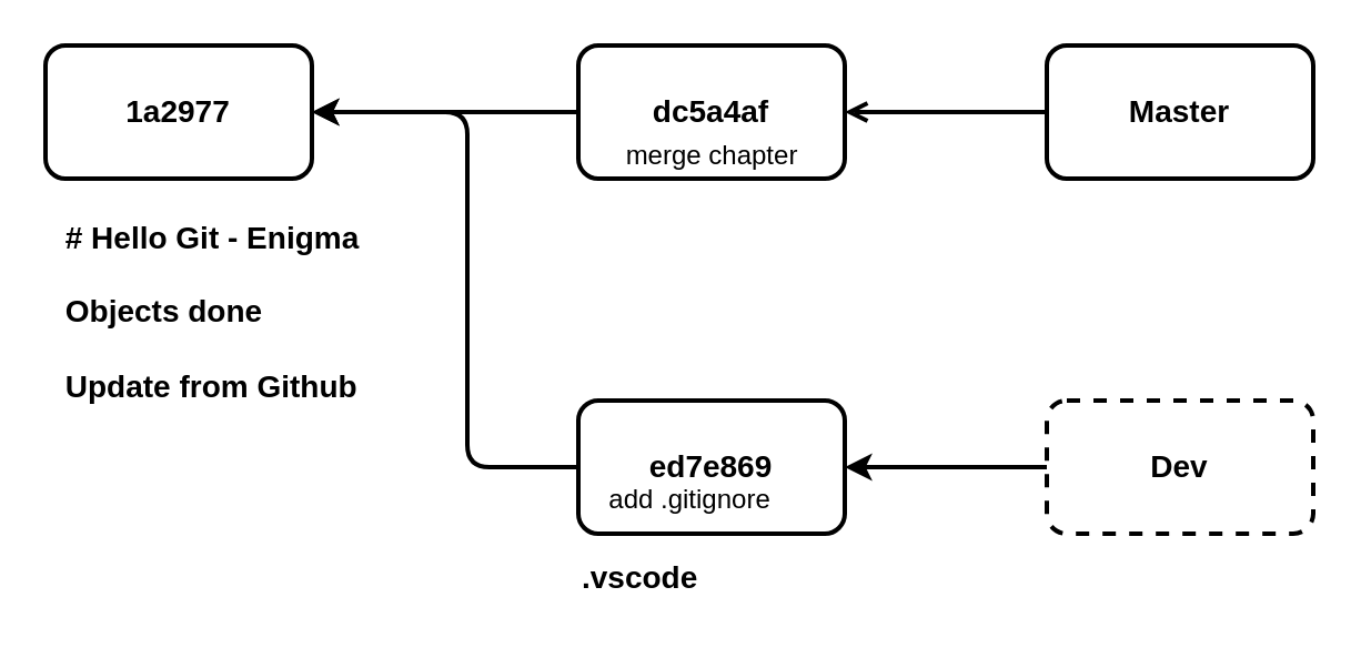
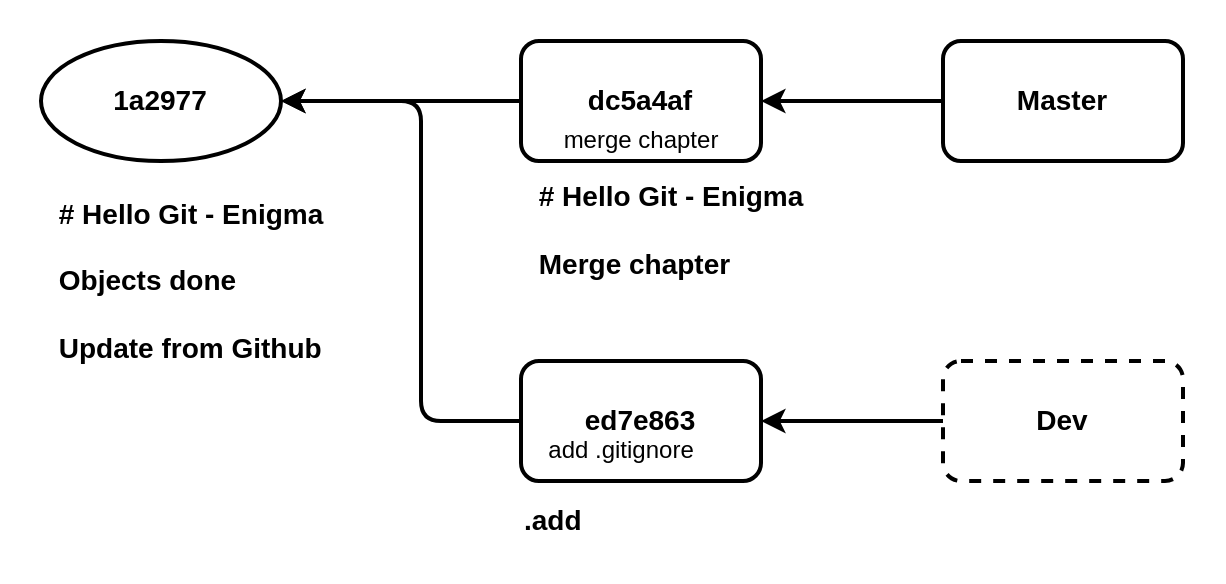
- <mxCell id="3" value="&lt;font color=&quot;#000000&quot;&gt;&lt;span style=&quot;font-size: 14px&quot;&gt;&lt;b&gt;1a2977&lt;/b&gt;&lt;/span&gt;&lt;/font&gt;" style="rounded=1;whiteSpace=wrap;html=1;fillColor=none;strokeColor=#000000;strokeWidth=2;" vertex="1" parent="1"><mxGeometry x="20" y="20" width="120" height="60" as="geometry" /></mxCell>
+ <mxCell id="3" value="&lt;font color=&quot;#000000&quot;&gt;&lt;span style=&quot;font-size: 14px&quot;&gt;&lt;b&gt;1a2977&lt;/b&gt;&lt;/span&gt;&lt;/font&gt;" style="ellipse;whiteSpace=wrap;html=1;fillColor=none;strokeColor=#000000;strokeWidth=2;" vertex="1" parent="1"><mxGeometry x="20" y="20" width="120" height="60" as="geometry" /></mxCell>
- <mxCell id="10" value="" style="endArrow=open;html=1;strokeColor=#000000;strokeWidth=2;exitX=0;exitY=0.5;exitDx=0;exitDy=0;entryX=1;entryY=0.5;entryDx=0;entryDy=0;" edge="1" parent="1" source="5" target="6"><mxGeometry width="50" height="50" relative="1" as="geometry"><mxPoint x="361" y="330" as="sourcePoint" /><mxPoint x="411" y="280" as="targetPoint" /></mxGeometry></mxCell>
+ <mxCell id="10" value="" style="endArrow=classic;html=1;strokeColor=#000000;strokeWidth=2;exitX=0;exitY=0.5;exitDx=0;exitDy=0;entryX=1;entryY=0.5;entryDx=0;entryDy=0;" edge="1" parent="1" source="5" target="6"><mxGeometry width="50" height="50" relative="1" as="geometry"><mxPoint x="361" y="330" as="sourcePoint" /><mxPoint x="411" y="280" as="targetPoint" /></mxGeometry></mxCell>
+ <mxCell id="7" value="&lt;div style=&quot;text-align: left&quot;&gt;&lt;div&gt;&lt;font color=&quot;#000000&quot;&gt;&lt;span style=&quot;font-size: 14px&quot;&gt;&lt;b&gt;# Hello Git - Enigma&lt;/b&gt;&lt;/span&gt;&lt;/font&gt;&lt;/div&gt;&lt;div&gt;&lt;font color=&quot;#000000&quot;&gt;&lt;span style=&quot;font-size: 14px&quot;&gt;&lt;b&gt;&lt;br&gt;&lt;/b&gt;&lt;/span&gt;&lt;/font&gt;&lt;/div&gt;&lt;div&gt;&lt;font color=&quot;#000000&quot;&gt;&lt;span style=&quot;font-size: 14px&quot;&gt;&lt;b&gt;Merge chapter&lt;/b&gt;&lt;/span&gt;&lt;/font&gt;&lt;/div&gt;&lt;/div&gt;" style="text;html=1;align=center;verticalAlign=middle;resizable=0;points=[];autosize=1;strokeColor=none;fillColor=none;" vertex="1" parent="1"><mxGeometry x="260" y="90" width="150" height="50" as="geometry" /></mxCell>
- <mxCell id="11" value="&lt;font color=&quot;#000000&quot;&gt;&lt;span style=&quot;font-size: 14px&quot;&gt;&lt;b&gt;ed7e869&lt;/b&gt;&lt;/span&gt;&lt;/font&gt;" style="rounded=1;whiteSpace=wrap;html=1;fillColor=none;strokeColor=#000000;strokeWidth=2;" vertex="1" parent="1"><mxGeometry x="260" y="180" width="120" height="60" as="geometry" /></mxCell>
+ <mxCell id="11" value="&lt;font color=&quot;#000000&quot;&gt;&lt;span style=&quot;font-size: 14px&quot;&gt;&lt;b&gt;ed7e863&lt;/b&gt;&lt;/span&gt;&lt;/font&gt;" style="rounded=1;whiteSpace=wrap;html=1;fillColor=none;strokeColor=#000000;strokeWidth=2;" vertex="1" parent="1"><mxGeometry x="260" y="180" width="120" height="60" as="geometry" /></mxCell>
- <mxCell id="14" value="&lt;font style=&quot;font-size: 14px&quot; color=&quot;#000000&quot;&gt;&lt;b&gt;.vscode&lt;/b&gt;&lt;/font&gt;" style="text;html=1;strokeColor=none;fillColor=none;align=left;verticalAlign=middle;whiteSpace=wrap;rounded=0;" vertex="1" parent="1"><mxGeometry x="260" y="250" width="151" height="20" as="geometry" /></mxCell>
+ <mxCell id="14" value="&lt;font style=&quot;font-size: 14px&quot; color=&quot;#000000&quot;&gt;&lt;b&gt;.add&lt;/b&gt;&lt;/font&gt;" style="text;html=1;strokeColor=none;fillColor=none;align=left;verticalAlign=middle;whiteSpace=wrap;rounded=0;" vertex="1" parent="1"><mxGeometry x="260" y="250" width="151" height="20" as="geometry" /></mxCell>
